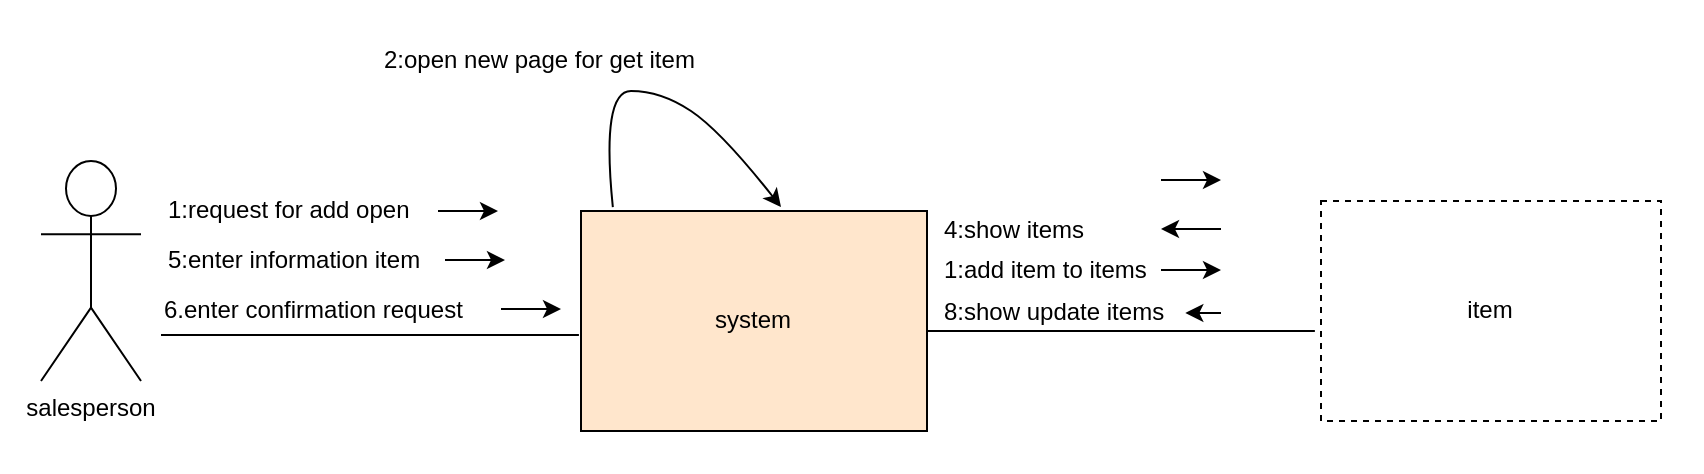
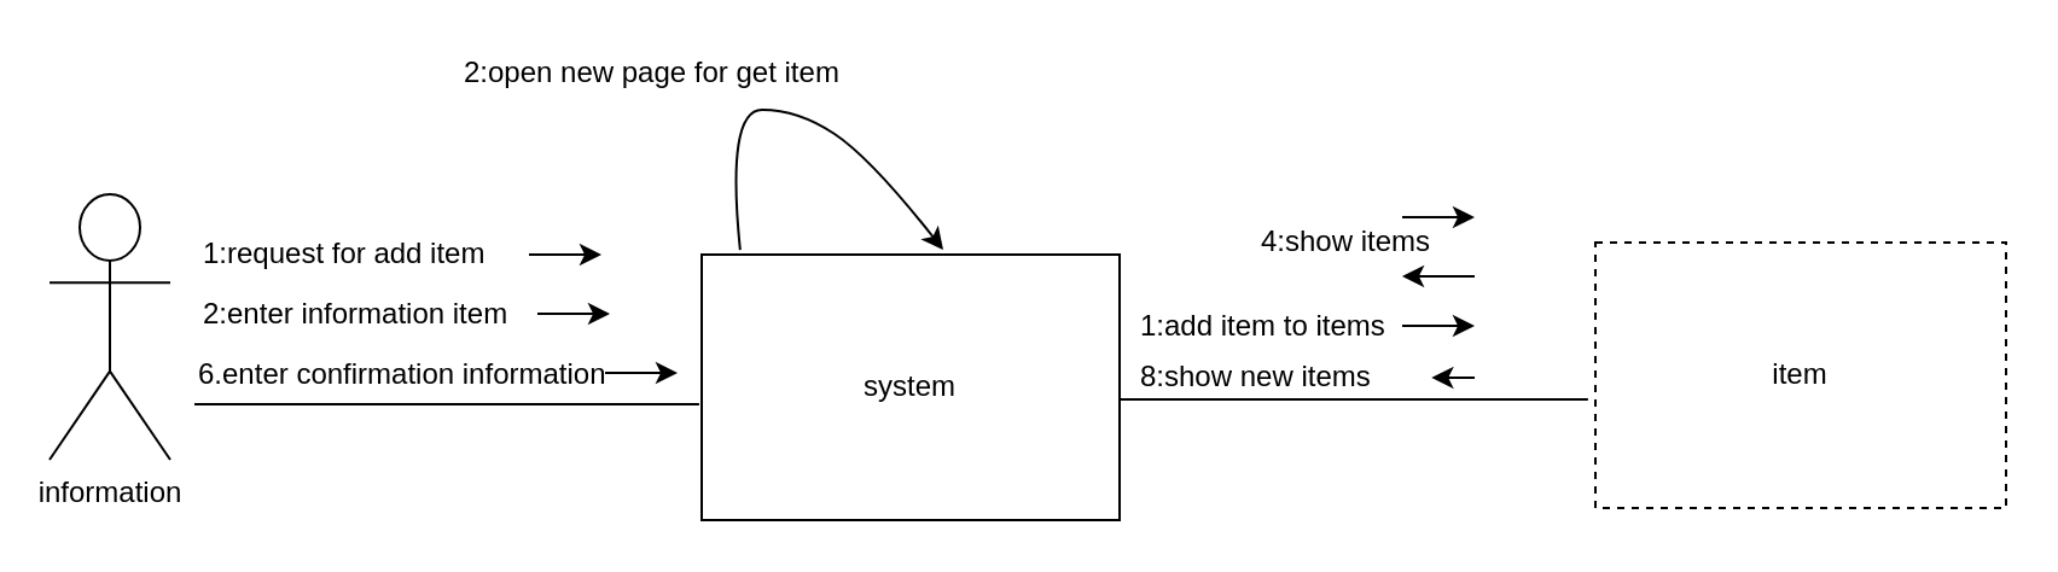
- <mxCell id="5" value="1:request for add open " style="text;html=1;resizable=0;points=[];autosize=1;align=left;verticalAlign=top;spacingTop=-4;" vertex="1" parent="1"><mxGeometry x="82" y="95" width="130" height="20" as="geometry" /></mxCell>
+ <mxCell id="5" value="1:request for add item " style="text;html=1;resizable=0;points=[];autosize=1;align=left;verticalAlign=top;spacingTop=-4;" vertex="1" parent="1"><mxGeometry x="82" y="95" width="130" height="20" as="geometry" /></mxCell>
- <mxCell id="8" value="4:show items" style="text;html=1;resizable=0;points=[];autosize=1;align=left;verticalAlign=top;spacingTop=-4;" vertex="1" parent="1"><mxGeometry x="470" y="105" width="90" height="20" as="geometry" /></mxCell>
+ <mxCell id="8" value="4:show items" style="text;html=1;resizable=0;points=[];autosize=1;align=left;verticalAlign=top;spacingTop=-4;" vertex="1" parent="1"><mxGeometry x="520" y="90" width="90" height="20" as="geometry" /></mxCell>
- <mxCell id="9" value="5:enter information item" style="text;html=1;resizable=0;points=[];autosize=1;align=left;verticalAlign=top;spacingTop=-4;" vertex="1" parent="1"><mxGeometry x="82" y="120" width="140" height="20" as="geometry" /></mxCell>
+ <mxCell id="9" value="2:enter information item" style="text;html=1;resizable=0;points=[];autosize=1;align=left;verticalAlign=top;spacingTop=-4;" vertex="1" parent="1"><mxGeometry x="82" y="120" width="140" height="20" as="geometry" /></mxCell>
- <mxCell id="11" value="6.enter confirmation request" style="text;html=1;resizable=0;points=[];autosize=1;align=left;verticalAlign=top;spacingTop=-4;" vertex="1" parent="1"><mxGeometry x="80" y="145" width="180" height="20" as="geometry" /></mxCell>
+ <mxCell id="11" value="6.enter confirmation information" style="text;html=1;resizable=0;points=[];autosize=1;align=left;verticalAlign=top;spacingTop=-4;" vertex="1" parent="1"><mxGeometry x="80" y="145" width="180" height="20" as="geometry" /></mxCell>
- <mxCell id="19" value="8:show update items" style="text;html=1;resizable=0;points=[];autosize=1;align=left;verticalAlign=top;spacingTop=-4;" vertex="1" parent="1"><mxGeometry x="470" y="146" width="120" height="20" as="geometry" /></mxCell>
+ <mxCell id="19" value="8:show new items" style="text;html=1;resizable=0;points=[];autosize=1;align=left;verticalAlign=top;spacingTop=-4;" vertex="1" parent="1"><mxGeometry x="470" y="146" width="120" height="20" as="geometry" /></mxCell>
- <mxCell id="2" value="system" style="rounded=0;whiteSpace=wrap;html=1;fillColor=#ffe6cc;" vertex="1" parent="1"><mxGeometry x="290" y="105" width="173" height="110" as="geometry" /></mxCell>
+ <mxCell id="2" value="system" style="rounded=0;whiteSpace=wrap;html=1;" vertex="1" parent="1"><mxGeometry x="290" y="105" width="173" height="110" as="geometry" /></mxCell>
- <mxCell id="4" value="salesperson" style="shape=umlActor;verticalLabelPosition=bottom;labelBackgroundColor=#ffffff;verticalAlign=top;html=1;outlineConnect=0;" vertex="1" parent="1"><mxGeometry x="20" y="80" width="50" height="110" as="geometry" /></mxCell>
+ <mxCell id="4" value="information" style="shape=umlActor;verticalLabelPosition=bottom;labelBackgroundColor=#ffffff;verticalAlign=top;html=1;outlineConnect=0;" vertex="1" parent="1"><mxGeometry x="20" y="80" width="50" height="110" as="geometry" /></mxCell>
